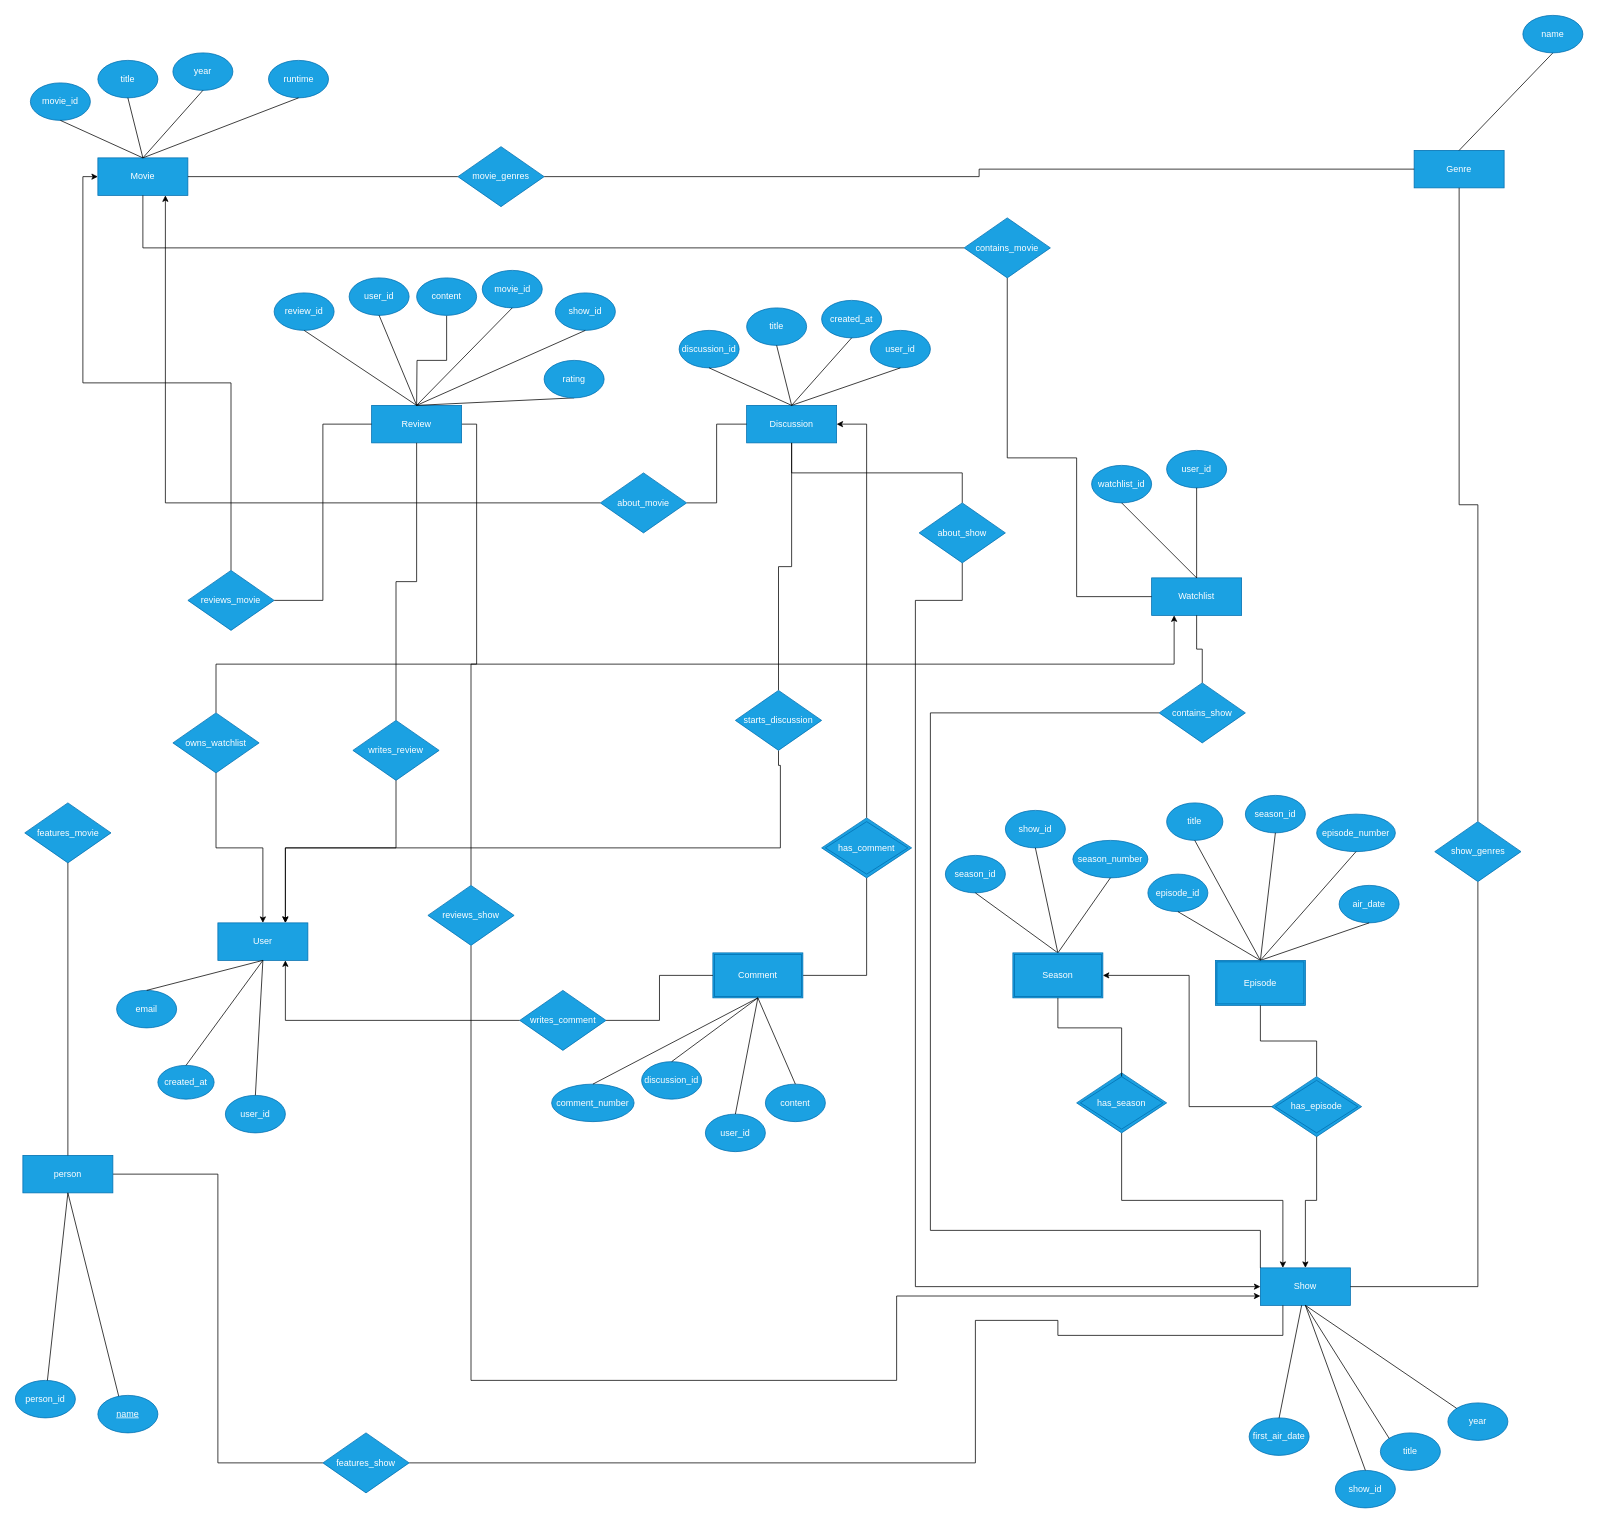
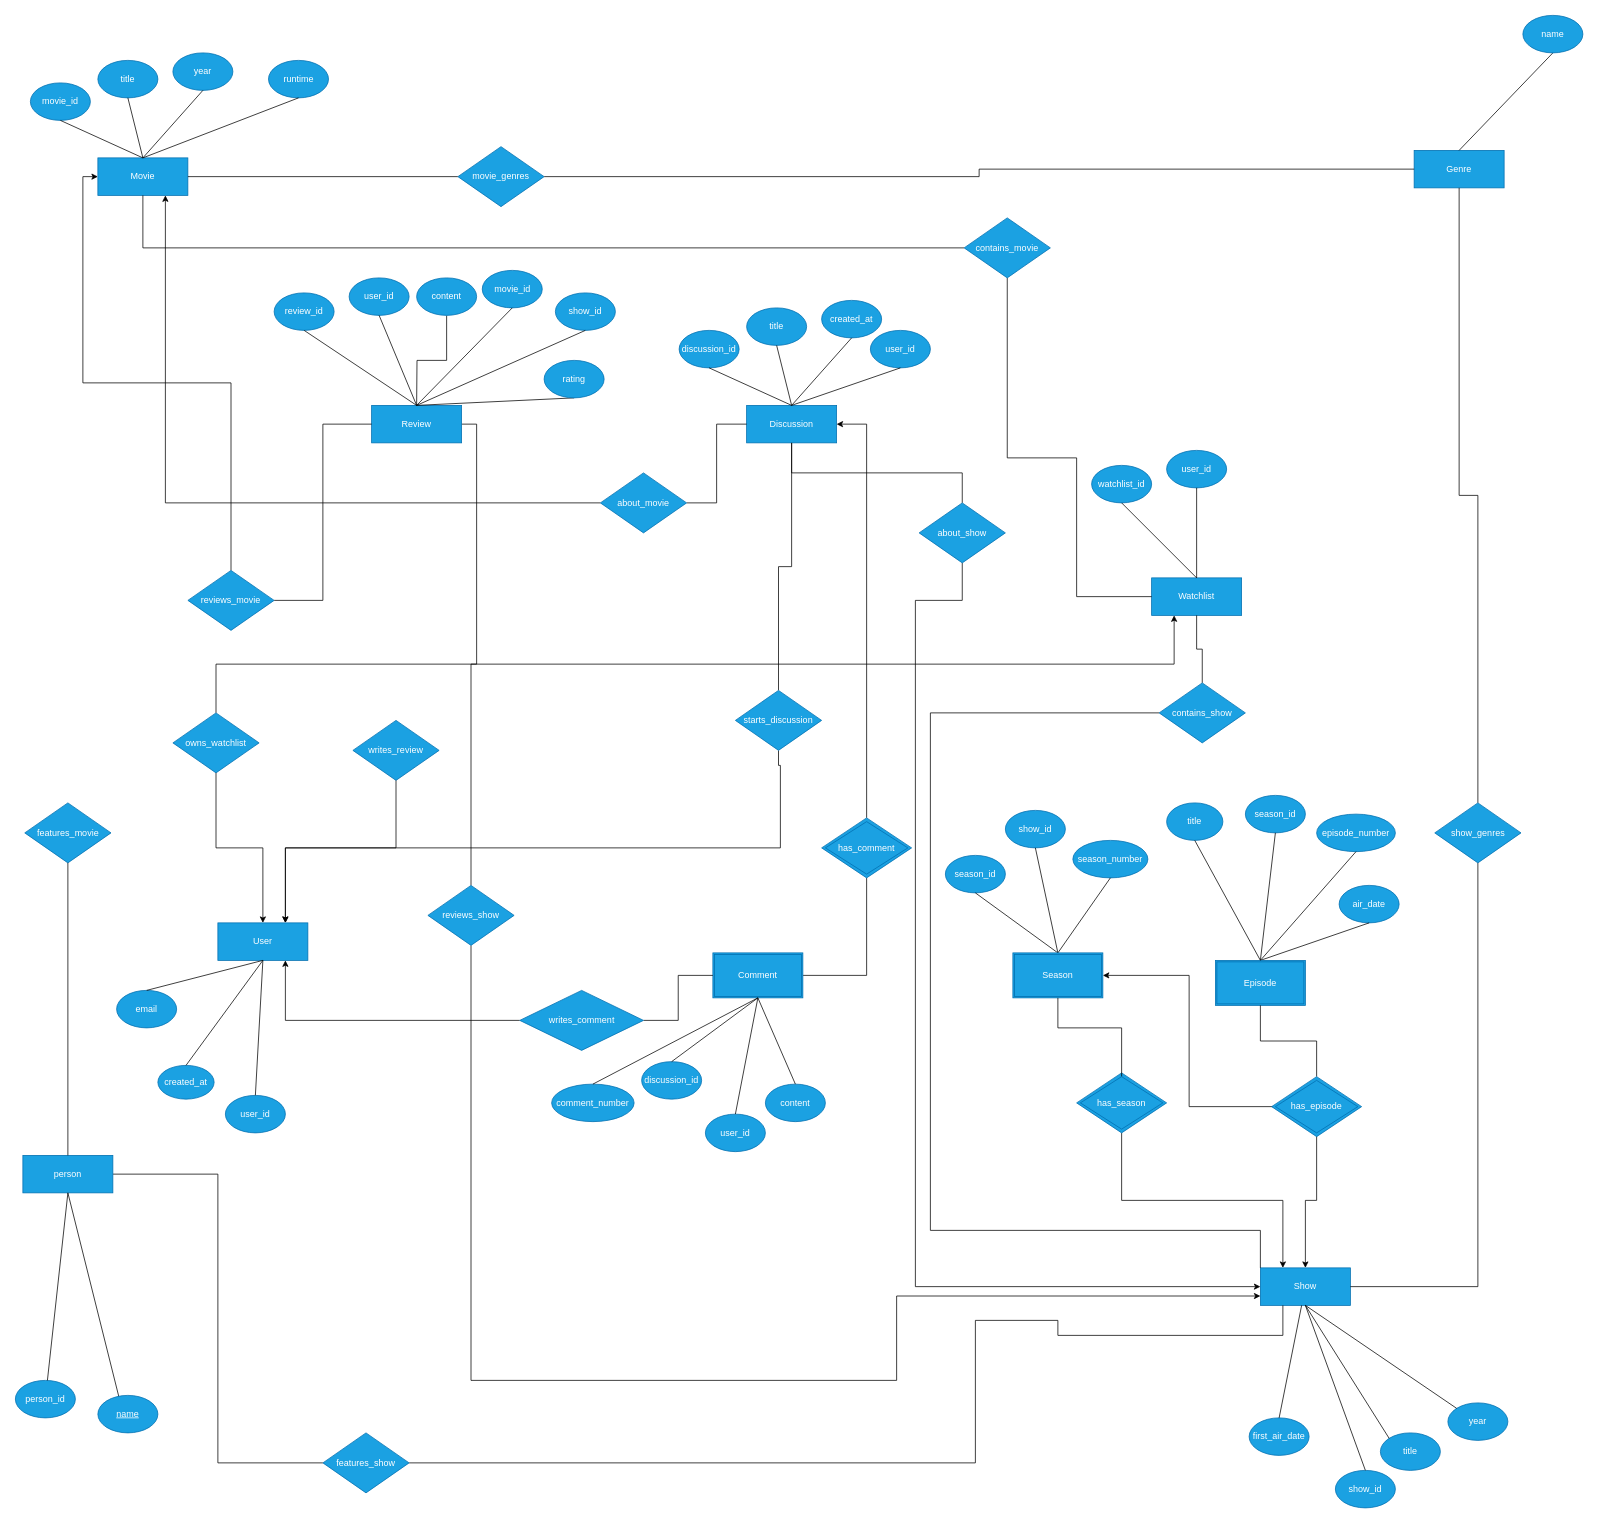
- <mxCell id="96" style="edgeStyle=orthogonalEdgeStyle;rounded=0;orthogonalLoop=1;jettySize=auto;html=1;exitX=0.5;exitY=0;exitDx=0;exitDy=0;entryX=0.5;entryY=1;entryDx=0;entryDy=0;endArrow=none;endFill=0;" edge="1" parent="1" source="97" target="85"><mxGeometry relative="1" as="geometry" /></mxCell>
- <mxCell id="68" value="show_genres" style="rhombus;whiteSpace=wrap;html=1;fillColor=#1ba1e2;fontColor=#ffffff;strokeColor=#006EAF;" vertex="1" parent="1"><mxGeometry x="1912.5" y="1095" width="115" height="80" as="geometry" /></mxCell>
+ <mxCell id="68" value="show_genres" style="rhombus;whiteSpace=wrap;html=1;fillColor=#1ba1e2;fontColor=#ffffff;strokeColor=#006EAF;" vertex="1" parent="1"><mxGeometry x="1912.5" y="1070" width="115" height="80" as="geometry" /></mxCell>
- <mxCell id="37" value="episode_id" style="ellipse;whiteSpace=wrap;html=1;fillColor=#1ba1e2;fontColor=#ffffff;strokeColor=#006EAF;" vertex="1" parent="1"><mxGeometry x="1530" y="1165" width="80" height="50" as="geometry" /></mxCell>
- <mxCell id="38" value="" style="endArrow=none;html=1;rounded=0;entryX=0.5;entryY=1;entryDx=0;entryDy=0;exitX=0.5;exitY=0;exitDx=0;exitDy=0;" edge="1" parent="1" source="61" target="37"><mxGeometry width="50" height="50" relative="1" as="geometry"><mxPoint x="1670" y="1270" as="sourcePoint" /><mxPoint x="1645" y="1190" as="targetPoint" /></mxGeometry></mxCell>
- <mxCell id="131" value="writes_comment" style="rhombus;whiteSpace=wrap;html=1;fillColor=#1ba1e2;fontColor=#ffffff;strokeColor=#006EAF;" vertex="1" parent="1"><mxGeometry x="692.5" y="1320" width="115" height="80" as="geometry" /></mxCell>
+ <mxCell id="131" value="writes_comment" style="rhombus;whiteSpace=wrap;html=1;fillColor=#1ba1e2;fontColor=#ffffff;strokeColor=#006EAF;" vertex="1" parent="1"><mxGeometry x="692.5" y="1320" width="165" height="80" as="geometry" /></mxCell>
